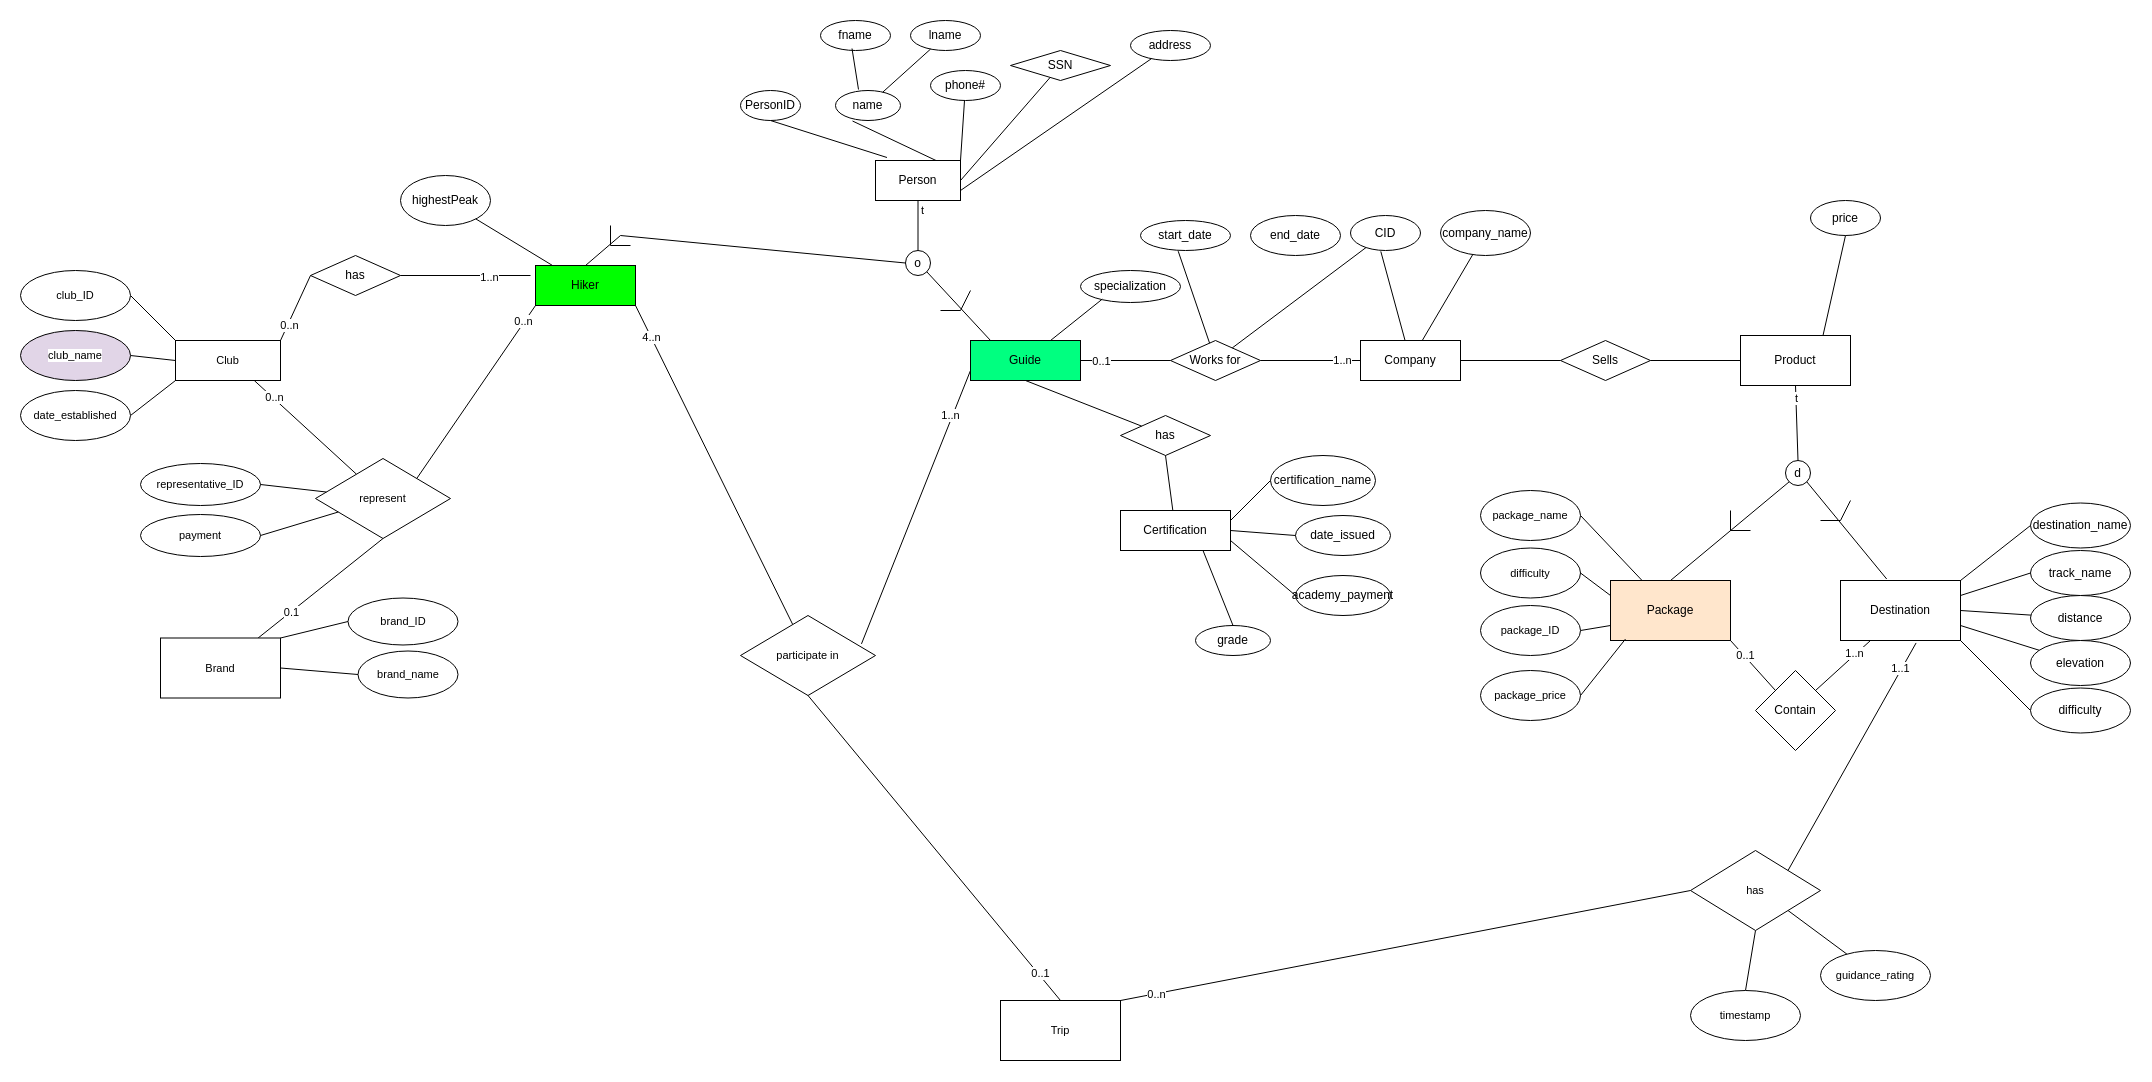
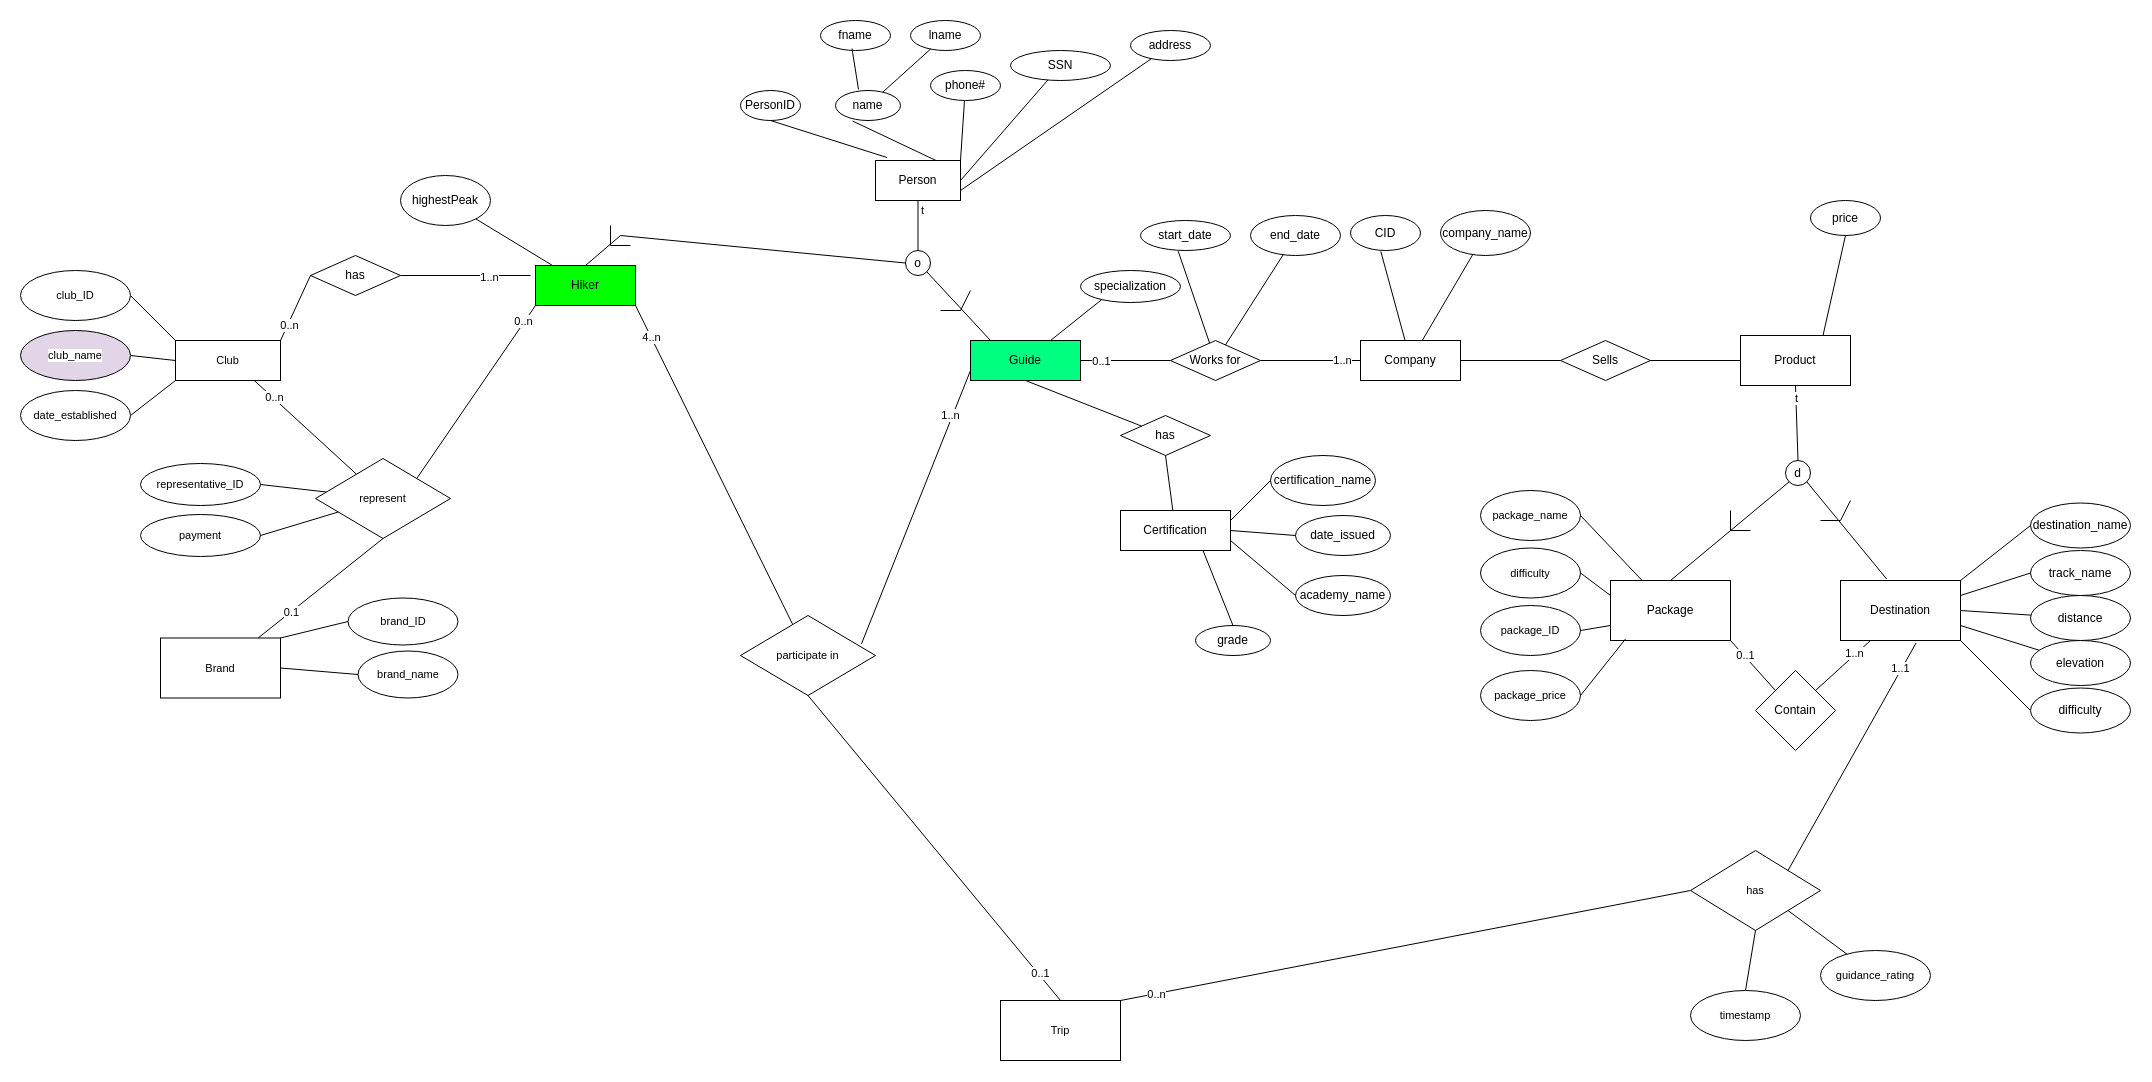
- <mxCell id="13" value="SSN" style="rhombus;whiteSpace=wrap;html=1;" vertex="1" parent="1"><mxGeometry x="1010" y="50" width="100" height="30" as="geometry" /></mxCell>
+ <mxCell id="13" value="SSN" style="ellipse;whiteSpace=wrap;html=1;" vertex="1" parent="1"><mxGeometry x="1010" y="50" width="100" height="30" as="geometry" /></mxCell>
- <mxCell id="43" value="" style="endArrow=none;html=1;rounded=0;" edge="1" parent="1" source="34" target="44"><mxGeometry width="50" height="50" relative="1" as="geometry"><mxPoint x="1180" y="340" as="sourcePoint" /><mxPoint x="1230" y="290" as="targetPoint" /></mxGeometry></mxCell>
+ <mxCell id="43" value="" style="endArrow=none;html=1;rounded=0;" edge="1" parent="1" source="34" target="42"><mxGeometry width="50" height="50" relative="1" as="geometry"><mxPoint x="1180" y="340" as="sourcePoint" /><mxPoint x="1230" y="290" as="targetPoint" /></mxGeometry></mxCell>
- <mxCell id="56" value="academy_payment" style="ellipse;whiteSpace=wrap;html=1;" vertex="1" parent="1"><mxGeometry x="1295" y="575" width="95" height="40" as="geometry" /></mxCell>
+ <mxCell id="56" value="academy_name" style="ellipse;whiteSpace=wrap;html=1;" vertex="1" parent="1"><mxGeometry x="1295" y="575" width="95" height="40" as="geometry" /></mxCell>
- <mxCell id="71" value="Package" style="rounded=0;whiteSpace=wrap;html=1;fillColor=#ffe6cc;" vertex="1" parent="1"><mxGeometry x="1610" y="580" width="120" height="60" as="geometry" /></mxCell>
+ <mxCell id="71" value="Package" style="rounded=0;whiteSpace=wrap;html=1;" vertex="1" parent="1"><mxGeometry x="1610" y="580" width="120" height="60" as="geometry" /></mxCell>
